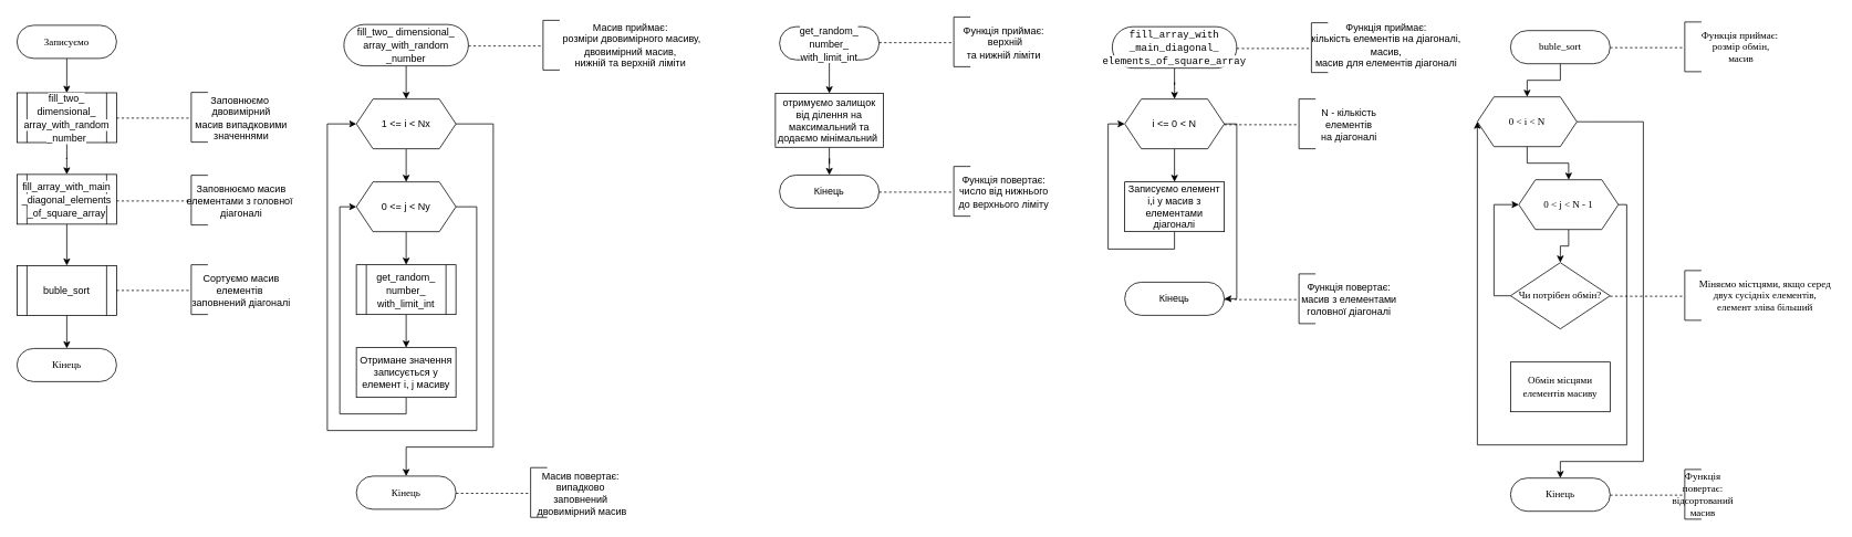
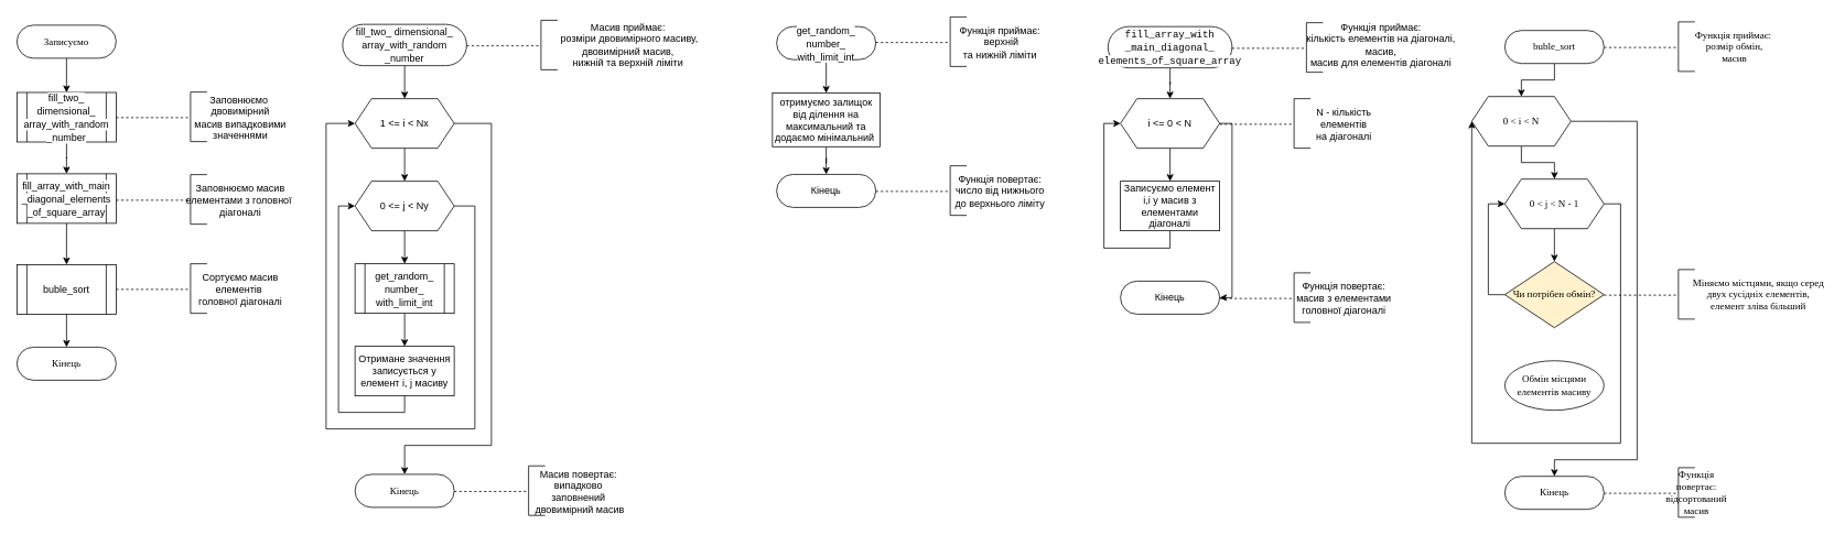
- <mxCell id="94" value="0 &amp;lt; j &amp;lt; N - 1" style="shape=hexagon;perimeter=hexagonPerimeter2;whiteSpace=wrap;html=1;fixedSize=1;fontFamily=Times New Roman;fontSize=12;" vertex="1" parent="1"><mxGeometry x="1829.97" y="216.42" width="120" height="60" as="geometry" /></mxCell>
+ <mxCell id="94" value="0 &amp;lt; j &amp;lt; N - 1" style="shape=hexagon;perimeter=hexagonPerimeter2;whiteSpace=wrap;html=1;fixedSize=1;fontFamily=Times New Roman;fontSize=12;" vertex="1" parent="1"><mxGeometry x="1819.97" y="216.42" width="120" height="60" as="geometry" /></mxCell>
- <mxCell id="63" value="Сортуємо масив &lt;br&gt;елементів&amp;nbsp;&lt;br&gt;заповнений діагоналі" style="text;html=1;align=center;verticalAlign=middle;resizable=0;points=[];autosize=1;" vertex="1" parent="1"><mxGeometry x="230" y="325" width="120" height="50" as="geometry" /></mxCell>
+ <mxCell id="63" value="Сортуємо масив &lt;br&gt;елементів&amp;nbsp;&lt;br&gt;головної діагоналі" style="text;html=1;align=center;verticalAlign=middle;resizable=0;points=[];autosize=1;" vertex="1" parent="1"><mxGeometry x="230" y="325" width="120" height="50" as="geometry" /></mxCell>
- <mxCell id="96" value="Чи потрібен обмін?" style="rhombus;whiteSpace=wrap;html=1;fontFamily=Times New Roman;fontSize=12;" vertex="1" parent="1"><mxGeometry x="1819.97" y="316.42" width="120" height="80" as="geometry" /></mxCell>
+ <mxCell id="96" value="Чи потрібен обмін?" style="rhombus;whiteSpace=wrap;html=1;fontFamily=Times New Roman;fontSize=12;fillColor=#fff2cc;" vertex="1" parent="1"><mxGeometry x="1819.97" y="316.42" width="120" height="80" as="geometry" /></mxCell>
- <mxCell id="97" value="Обмін місцями&lt;br&gt;елементів масиву" style="rounded=0;whiteSpace=wrap;html=1;fontFamily=Times New Roman;fontSize=12;" vertex="1" parent="1"><mxGeometry x="1819.97" y="436.42" width="120" height="60" as="geometry" /></mxCell>
+ <mxCell id="97" value="Обмін місцями&lt;br&gt;елементів масиву" style="ellipse;whiteSpace=wrap;html=1;fontFamily=Times New Roman;fontSize=12;" vertex="1" parent="1"><mxGeometry x="1819.97" y="436.42" width="120" height="60" as="geometry" /></mxCell>
